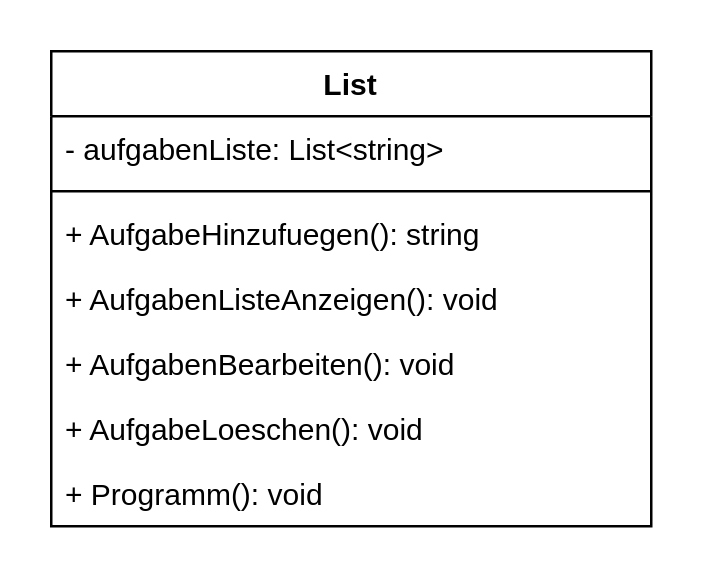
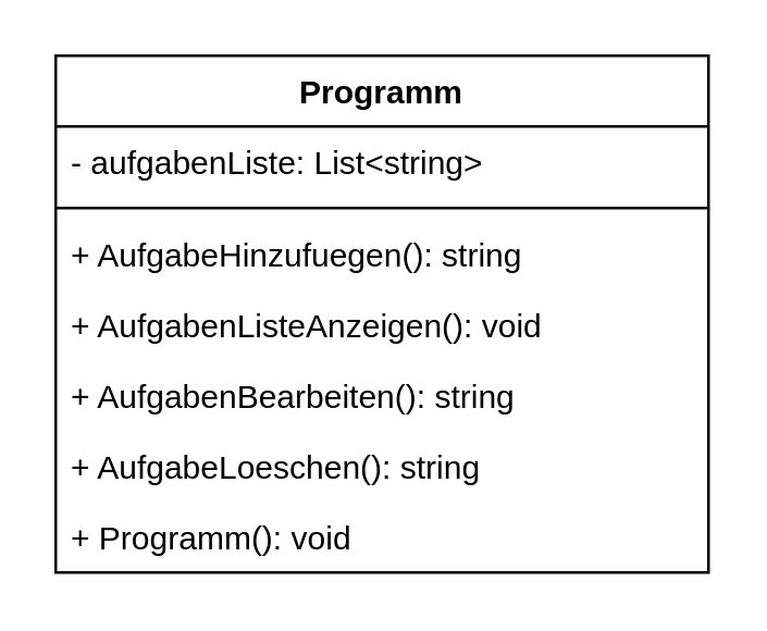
- <mxCell id="2" value="List" style="swimlane;fontStyle=1;align=center;verticalAlign=top;childLayout=stackLayout;horizontal=1;startSize=26;horizontalStack=0;resizeParent=1;resizeParentMax=0;resizeLast=0;collapsible=1;marginBottom=0;" vertex="1" parent="1"><mxGeometry x="20" y="20" width="240" height="190" as="geometry" /></mxCell>
+ <mxCell id="2" value="Programm" style="swimlane;fontStyle=1;align=center;verticalAlign=top;childLayout=stackLayout;horizontal=1;startSize=26;horizontalStack=0;resizeParent=1;resizeParentMax=0;resizeLast=0;collapsible=1;marginBottom=0;" vertex="1" parent="1"><mxGeometry x="20" y="20" width="240" height="190" as="geometry" /></mxCell>
- <mxCell id="7" value="+ AufgabenBearbeiten(): void" style="text;strokeColor=none;fillColor=none;align=left;verticalAlign=top;spacingLeft=4;spacingRight=4;overflow=hidden;rotatable=0;points=[[0,0.5],[1,0.5]];portConstraint=eastwest;" vertex="1" parent="2"><mxGeometry y="112" width="240" height="26" as="geometry" /></mxCell>
+ <mxCell id="7" value="+ AufgabenBearbeiten(): string" style="text;strokeColor=none;fillColor=none;align=left;verticalAlign=top;spacingLeft=4;spacingRight=4;overflow=hidden;rotatable=0;points=[[0,0.5],[1,0.5]];portConstraint=eastwest;" vertex="1" parent="2"><mxGeometry y="112" width="240" height="26" as="geometry" /></mxCell>
- <mxCell id="8" value="+ AufgabeLoeschen(): void" style="text;strokeColor=none;fillColor=none;align=left;verticalAlign=top;spacingLeft=4;spacingRight=4;overflow=hidden;rotatable=0;points=[[0,0.5],[1,0.5]];portConstraint=eastwest;" vertex="1" parent="2"><mxGeometry y="138" width="240" height="26" as="geometry" /></mxCell>
+ <mxCell id="8" value="+ AufgabeLoeschen(): string" style="text;strokeColor=none;fillColor=none;align=left;verticalAlign=top;spacingLeft=4;spacingRight=4;overflow=hidden;rotatable=0;points=[[0,0.5],[1,0.5]];portConstraint=eastwest;" vertex="1" parent="2"><mxGeometry y="138" width="240" height="26" as="geometry" /></mxCell>
